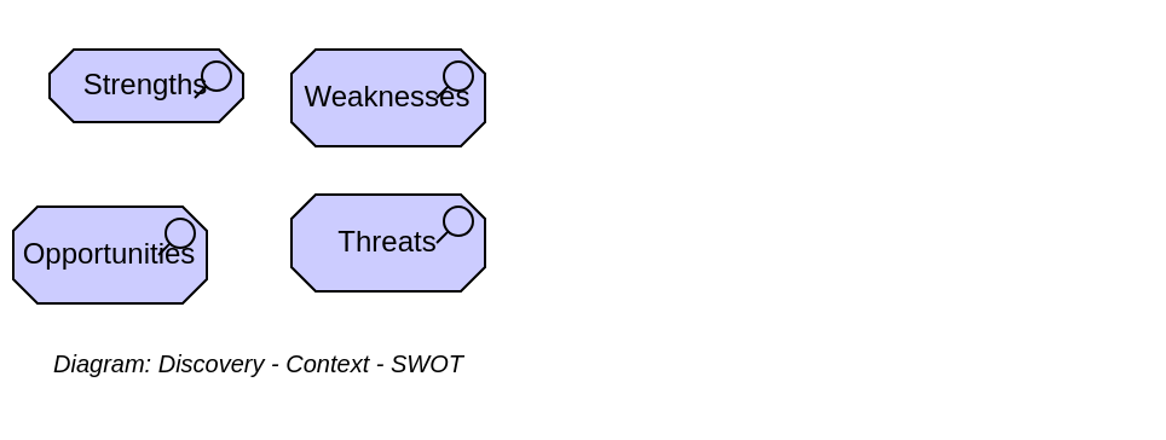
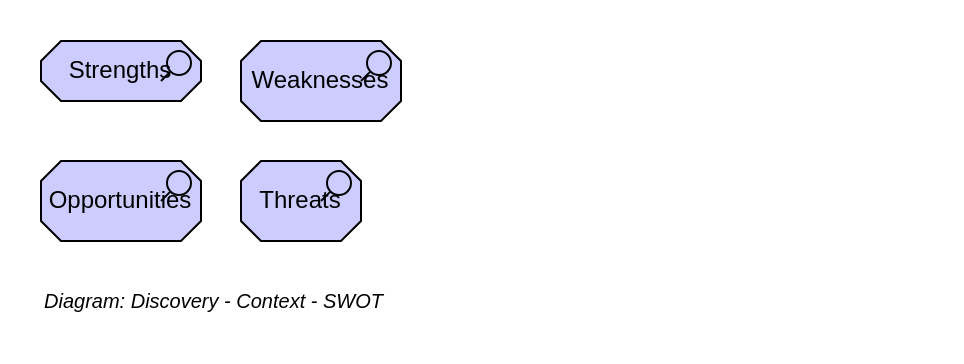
- <mxCell id="7" value="Threats" style="html=1;outlineConnect=0;whiteSpace=wrap;fillColor=#CCCCFF;strokeColor=#000000;shape=mxgraph.archimate3.application;appType=assess;archiType=oct;fontSize=12;" vertex="1" parent="3"><mxGeometry x="120" y="80" width="80" height="40" as="geometry" /></mxCell>
+ <mxCell id="7" value="Threats" style="html=1;outlineConnect=0;whiteSpace=wrap;fillColor=#CCCCFF;strokeColor=#000000;shape=mxgraph.archimate3.application;appType=assess;archiType=oct;fontSize=12;" vertex="1" parent="3"><mxGeometry x="120" y="80" width="60" height="40" as="geometry" /></mxCell>
- <mxCell id="5" value="Opportunities" style="html=1;outlineConnect=0;whiteSpace=wrap;fillColor=#CCCCFF;strokeColor=#000000;shape=mxgraph.archimate3.application;appType=assess;archiType=oct;fontSize=12;" vertex="1" parent="3"><mxGeometry x="5" y="85" width="80" height="40" as="geometry" /></mxCell>
+ <mxCell id="5" value="Opportunities" style="html=1;outlineConnect=0;whiteSpace=wrap;fillColor=#CCCCFF;strokeColor=#000000;shape=mxgraph.archimate3.application;appType=assess;archiType=oct;fontSize=12;" vertex="1" parent="3"><mxGeometry x="20" y="80" width="80" height="40" as="geometry" /></mxCell>
